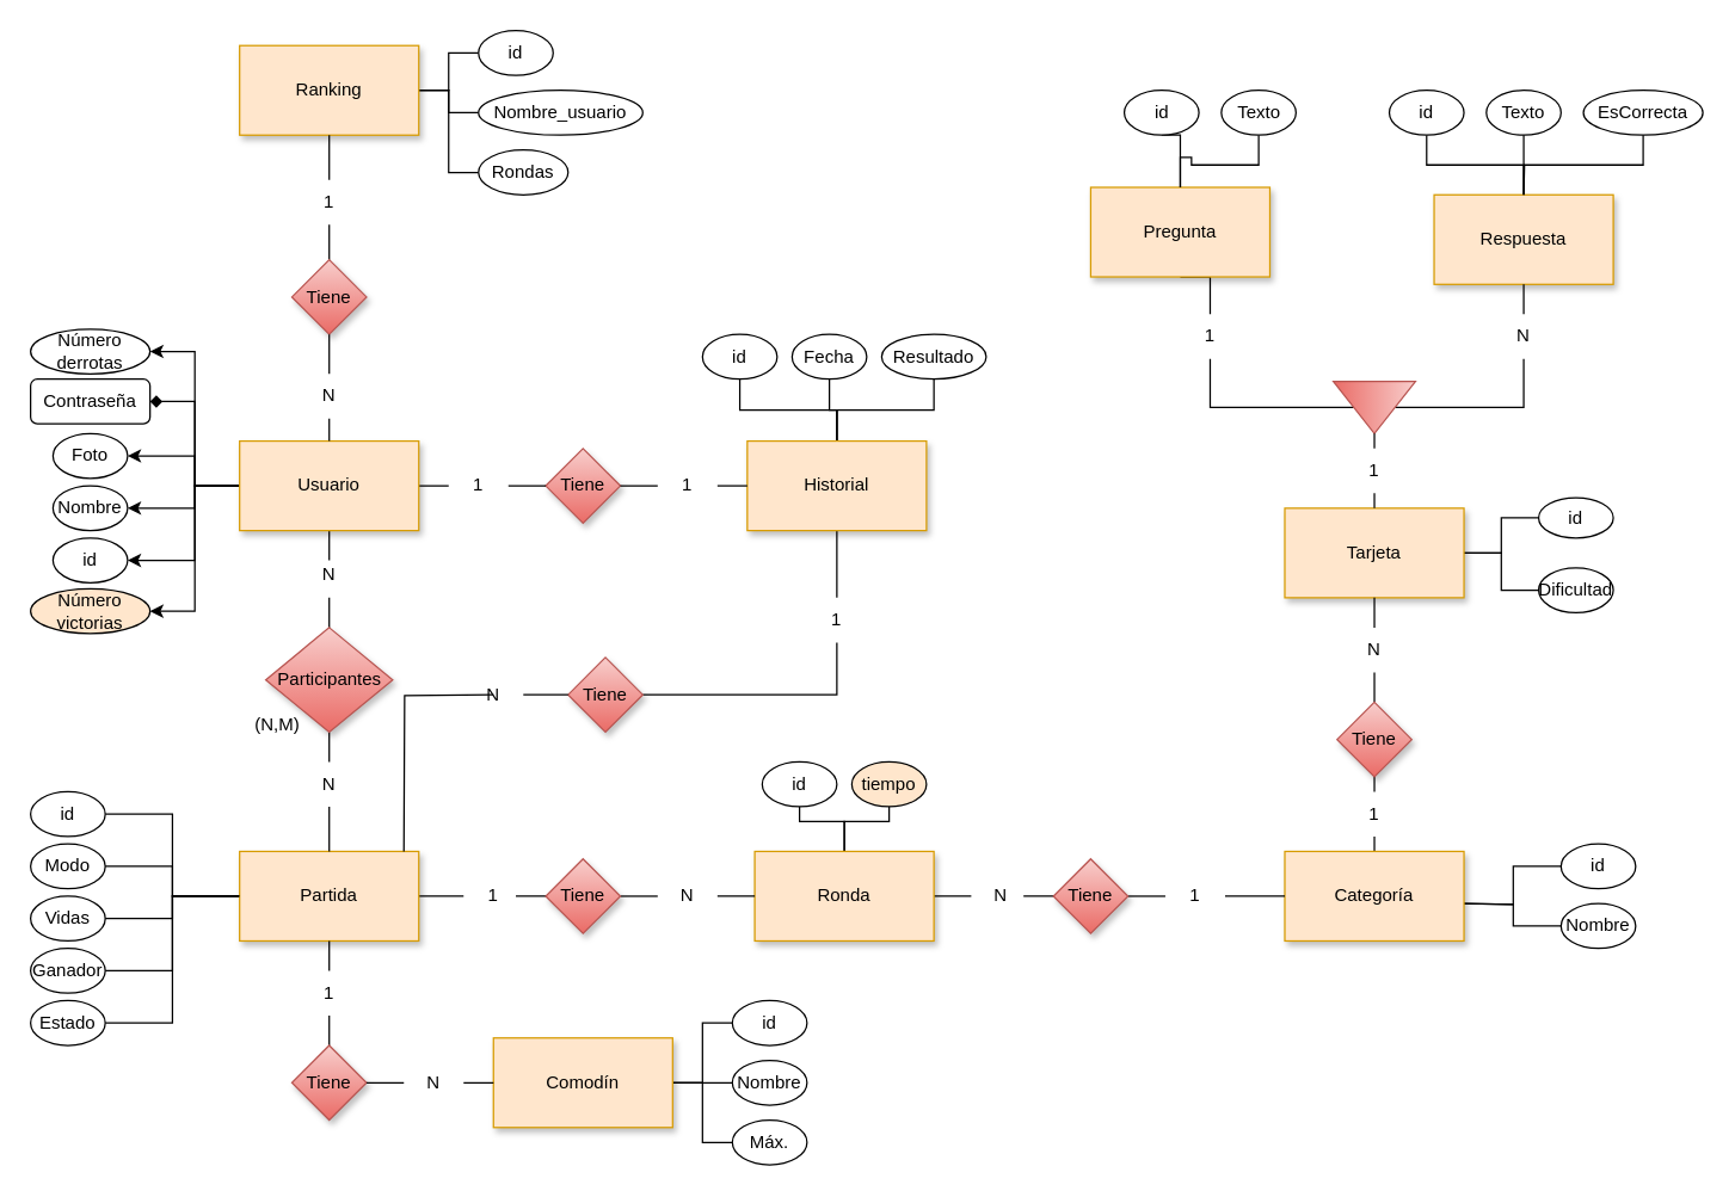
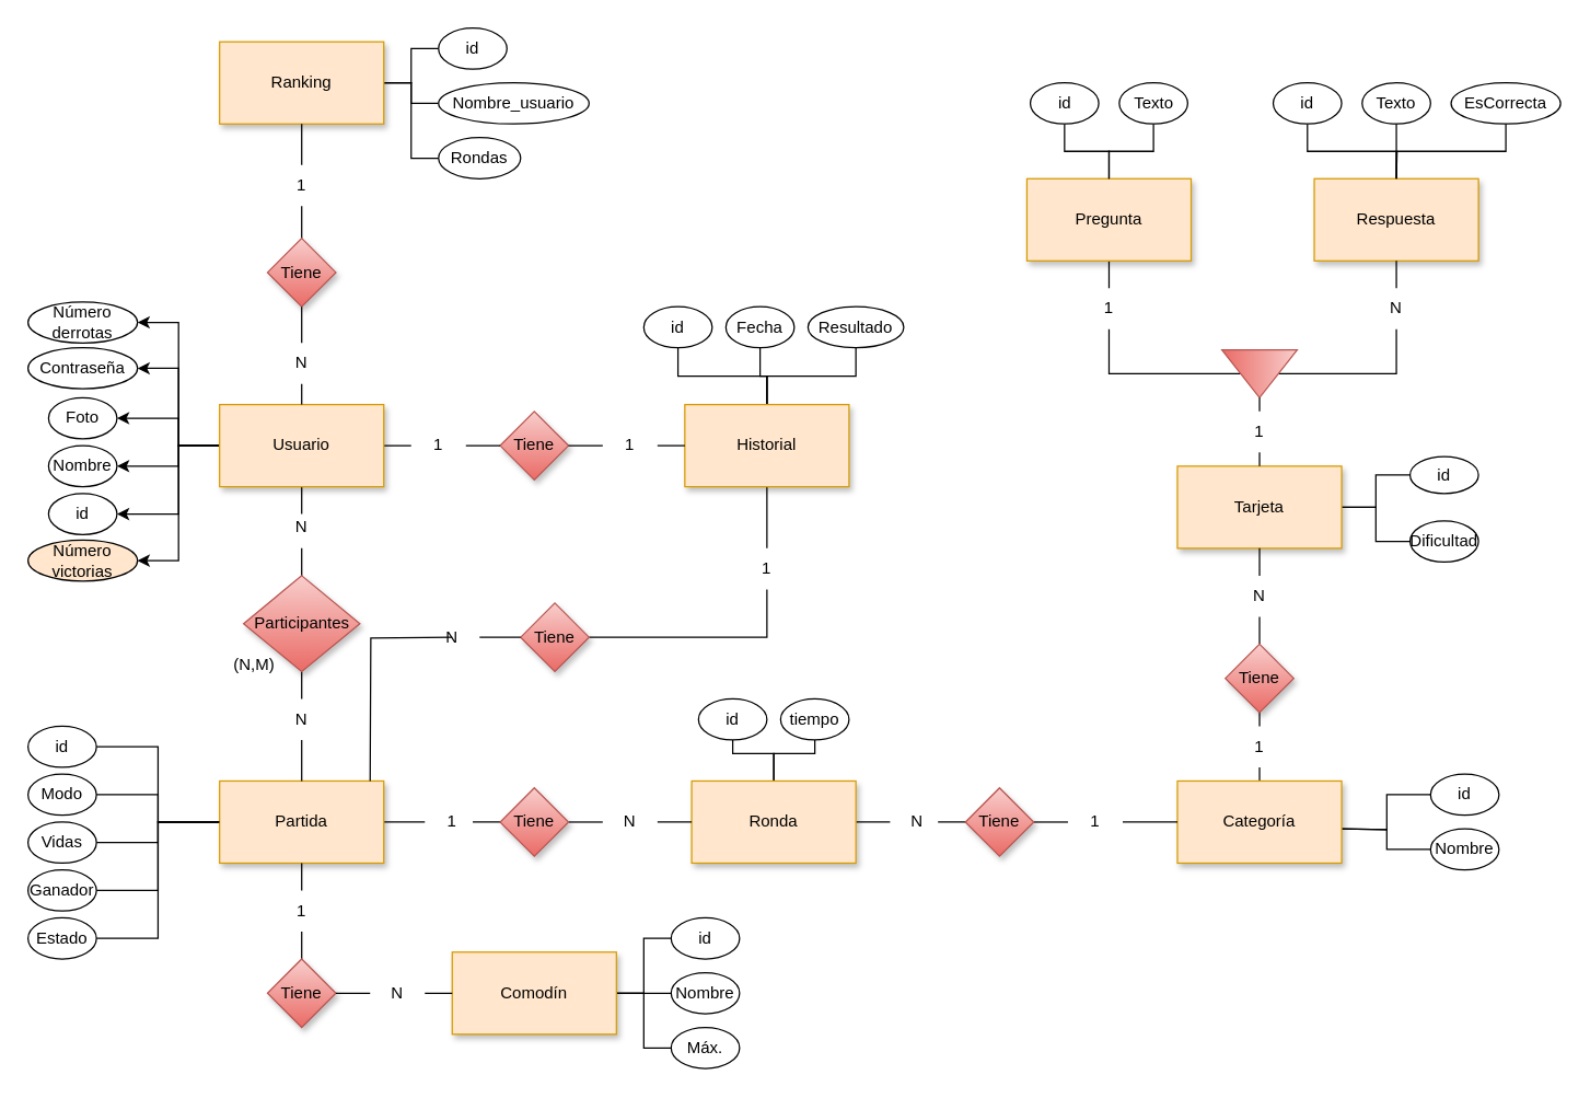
- <mxCell id="19" value="Pregunta" style="rounded=0;whiteSpace=wrap;html=1;fillColor=#ffe6cc;strokeColor=#d79b00;shadow=1;glass=0;" vertex="1" parent="1"><mxGeometry x="730" y="125" width="120" height="60" as="geometry" /></mxCell>
+ <mxCell id="19" value="Pregunta" style="rounded=0;whiteSpace=wrap;html=1;fillColor=#ffe6cc;strokeColor=#d79b00;shadow=1;glass=0;" vertex="1" parent="1"><mxGeometry x="750" y="130" width="120" height="60" as="geometry" /></mxCell>
- <mxCell id="14" value="&lt;div&gt;Contraseña&lt;/div&gt;" style="whiteSpace=wrap;html=1;rounded=1;" vertex="1" parent="1"><mxGeometry x="20" y="253.5" width="80" height="30" as="geometry" /></mxCell>
+ <mxCell id="14" value="&lt;div&gt;Contraseña&lt;/div&gt;" style="ellipse;whiteSpace=wrap;html=1;" vertex="1" parent="1"><mxGeometry x="20" y="253.5" width="80" height="30" as="geometry" /></mxCell>
- <mxCell id="5" style="edgeStyle=orthogonalEdgeStyle;rounded=0;orthogonalLoop=1;jettySize=auto;html=1;entryX=1;entryY=0.5;entryDx=0;entryDy=0;endArrow=diamond;" edge="1" parent="1" source="10" target="14"><mxGeometry relative="1" as="geometry" /></mxCell>
+ <mxCell id="5" style="edgeStyle=orthogonalEdgeStyle;rounded=0;orthogonalLoop=1;jettySize=auto;html=1;entryX=1;entryY=0.5;entryDx=0;entryDy=0;" edge="1" parent="1" source="10" target="14"><mxGeometry relative="1" as="geometry" /></mxCell>
- <mxCell id="134" value="tiempo" style="ellipse;whiteSpace=wrap;html=1;fillColor=#ffe6cc;" vertex="1" parent="1"><mxGeometry x="570" y="510" width="50" height="30" as="geometry" /></mxCell>
+ <mxCell id="134" value="tiempo" style="ellipse;whiteSpace=wrap;html=1;" vertex="1" parent="1"><mxGeometry x="570" y="510" width="50" height="30" as="geometry" /></mxCell>
